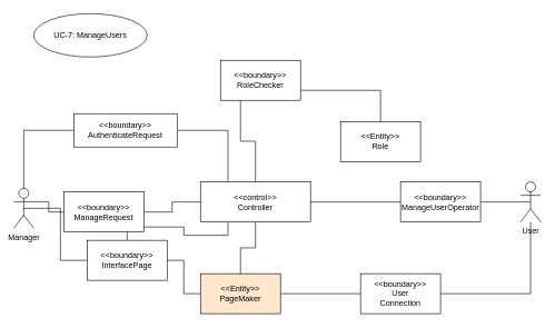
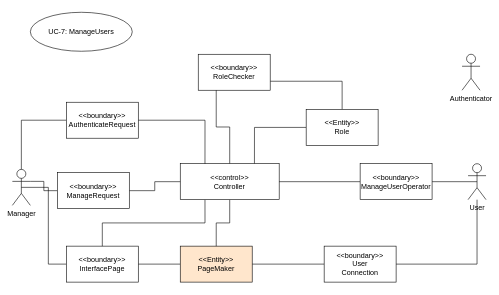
+ <mxCell id="21" value="Authenticator" style="shape=umlActor;verticalLabelPosition=bottom;verticalAlign=top;html=1;outlineConnect=0;" parent="1" vertex="1"><mxGeometry x="770" y="90" width="30" height="60" as="geometry" /></mxCell>
- <mxCell id="29" value="&amp;lt;&amp;lt;boundary&amp;gt;&amp;gt;&lt;br&gt;AuthenticateRequest" style="rounded=0;whiteSpace=wrap;html=1;" vertex="1" parent="1"><mxGeometry x="110" y="170" width="155" height="50" as="geometry" /></mxCell>
+ <mxCell id="29" value="&amp;lt;&amp;lt;boundary&amp;gt;&amp;gt;&lt;br&gt;AuthenticateRequest" style="rounded=0;whiteSpace=wrap;html=1;" vertex="1" parent="1"><mxGeometry x="110" y="170" width="120" height="60" as="geometry" /></mxCell>
+ <mxCell id="14" style="edgeStyle=orthogonalEdgeStyle;rounded=0;orthogonalLoop=1;jettySize=auto;html=1;exitX=0.75;exitY=0;exitDx=0;exitDy=0;entryX=0;entryY=0.5;entryDx=0;entryDy=0;endArrow=none;endFill=0;" parent="1" source="17" target="20" edge="1"><mxGeometry relative="1" as="geometry" /></mxCell>
- <mxCell id="8" value="&amp;lt;&amp;lt;boundary&amp;gt;&amp;gt;&lt;br&gt;InterfacePage" style="rounded=0;whiteSpace=wrap;html=1;" parent="1" vertex="1"><mxGeometry x="130" y="360" width="120" height="60" as="geometry" /></mxCell>
+ <mxCell id="8" value="&amp;lt;&amp;lt;boundary&amp;gt;&amp;gt;&lt;br&gt;InterfacePage" style="rounded=0;whiteSpace=wrap;html=1;" parent="1" vertex="1"><mxGeometry x="110" y="410" width="120" height="60" as="geometry" /></mxCell>
